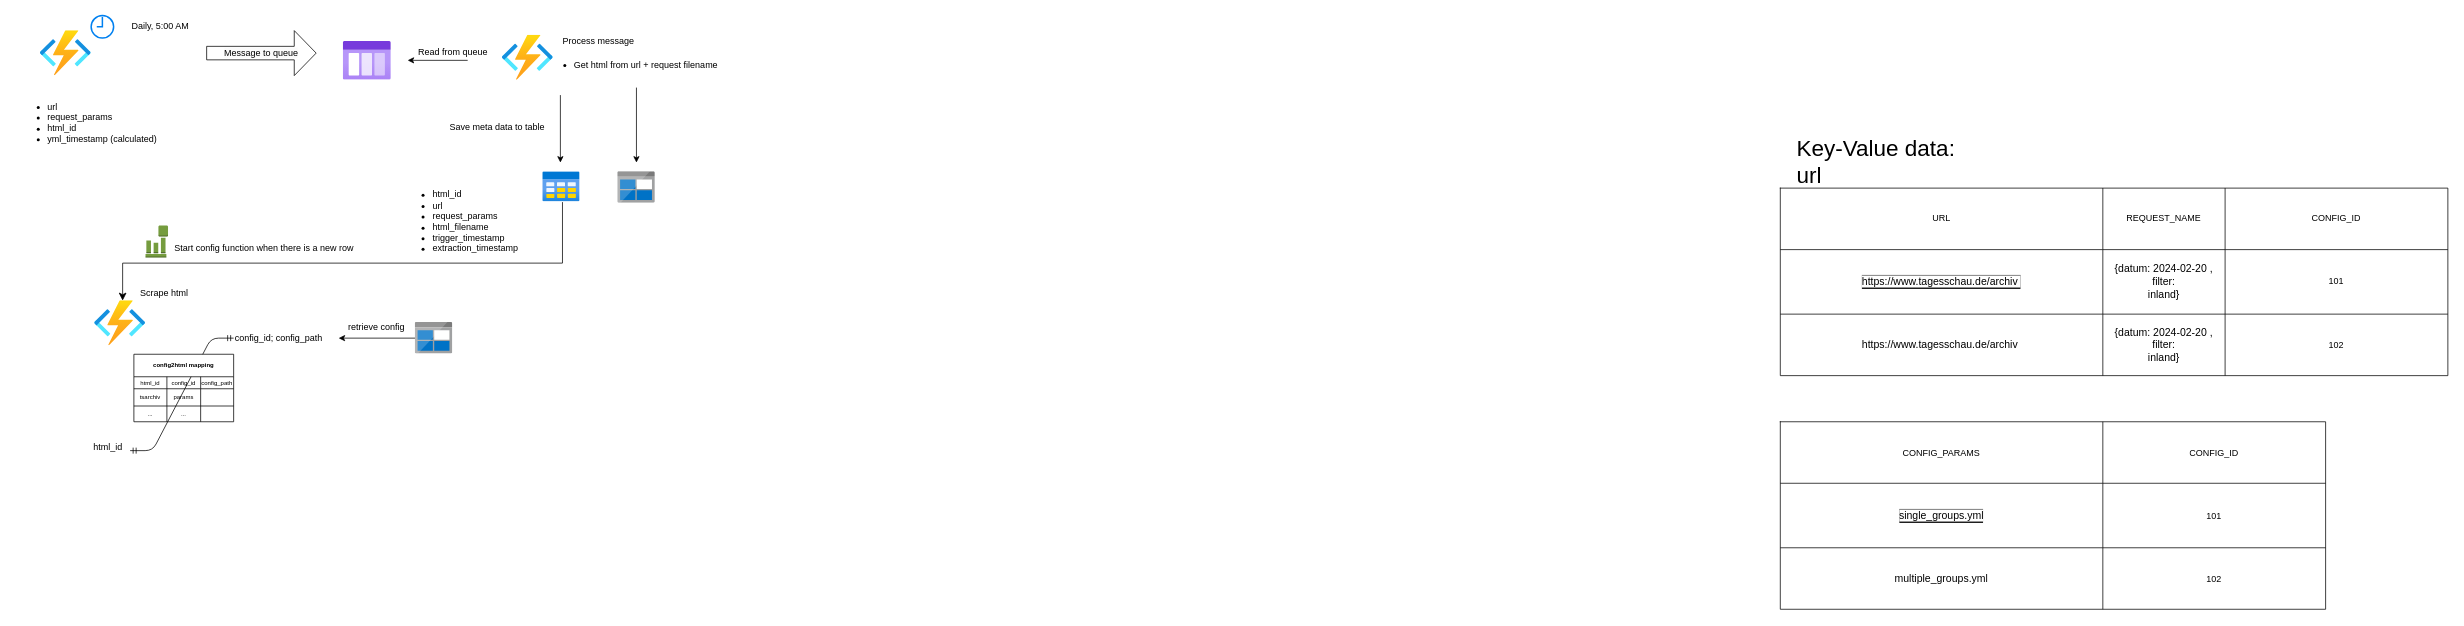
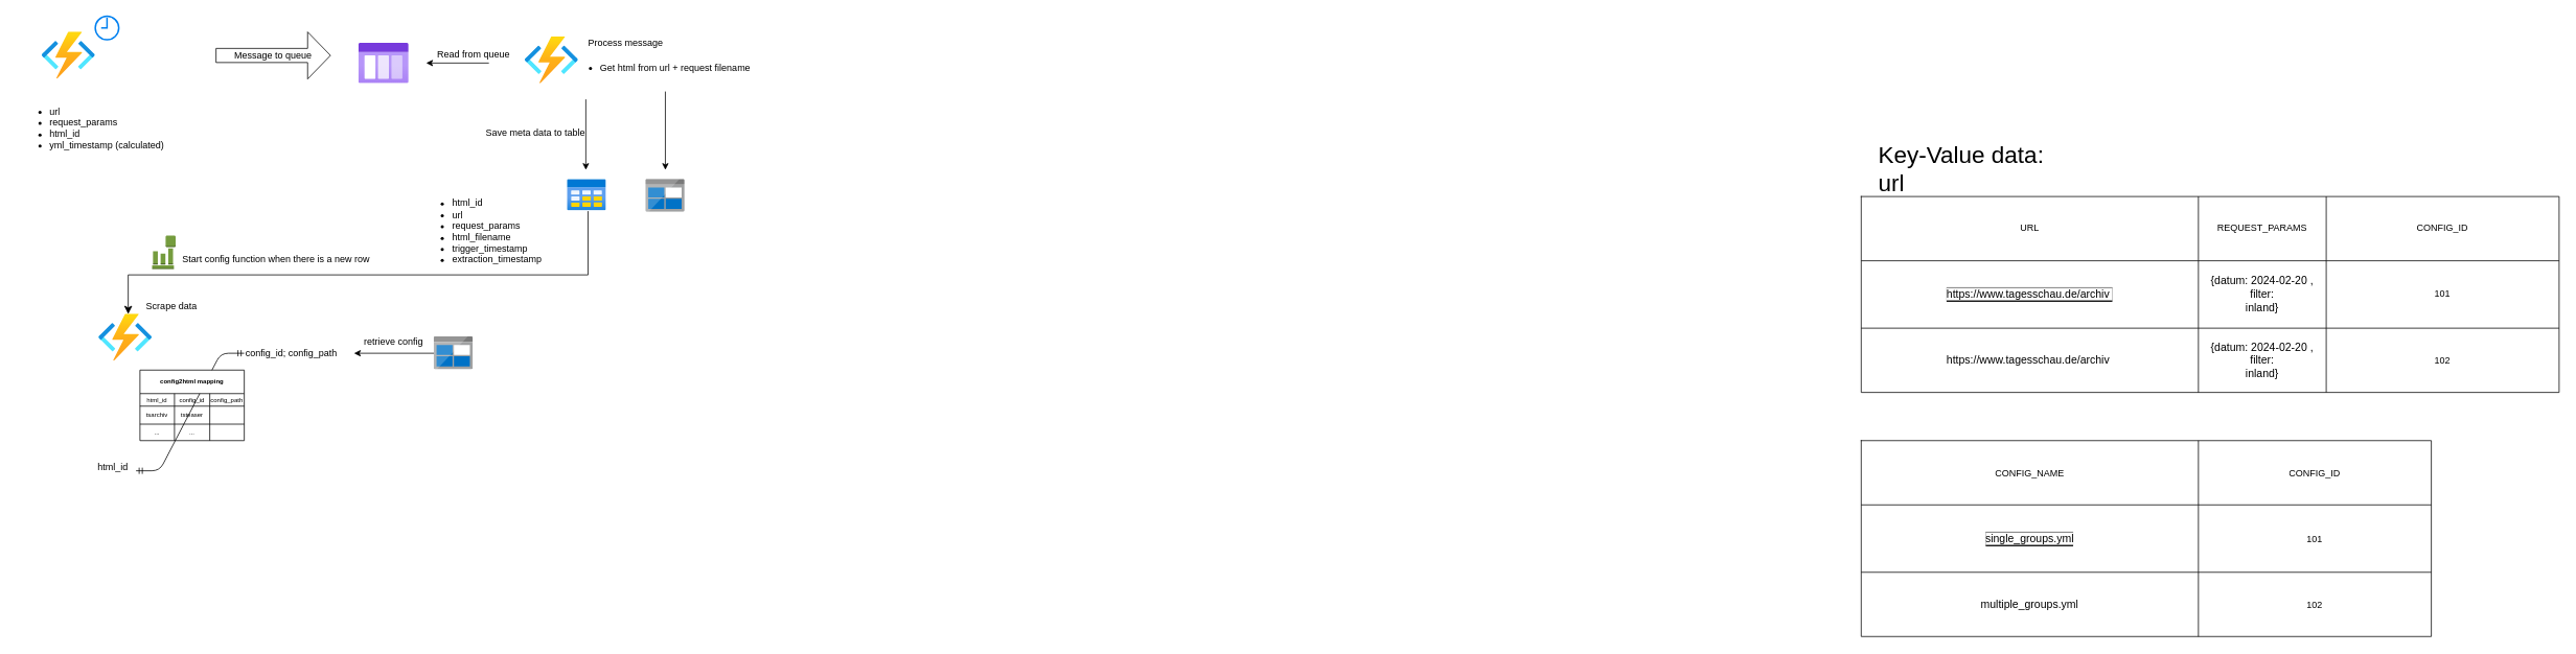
- <mxCell id="29" value="Daily, 5:00 AM" style="text;html=1;align=center;verticalAlign=middle;resizable=0;points=[];autosize=1;strokeColor=none;fillColor=none;fontSize=12;fontFamily=Helvetica;fontColor=default;" parent="1" vertex="1"><mxGeometry x="163" y="20" width="100" height="30" as="geometry" /></mxCell>
- <mxCell id="42" value="Save meta data to table" style="text;html=1;align=center;verticalAlign=middle;resizable=0;points=[];autosize=1;strokeColor=none;fillColor=none;" vertex="1" parent="1"><mxGeometry x="587" y="154" width="150" height="30" as="geometry" /></mxCell>
+ <mxCell id="42" value="Save meta data to table" style="text;html=1;align=center;verticalAlign=middle;resizable=0;points=[];autosize=1;strokeColor=none;fillColor=none;" vertex="1" parent="1"><mxGeometry x="607" y="154" width="150" height="30" as="geometry" /></mxCell>
- <mxCell id="7" value="REQUEST_NAME" style="shape=partialRectangle;html=1;whiteSpace=wrap;connectable=0;fillColor=none;top=0;left=0;bottom=0;right=0;overflow=hidden;" parent="5" vertex="1"><mxGeometry x="430" width="163" height="82" as="geometry"><mxRectangle width="163" height="82" as="alternateBounds" /></mxGeometry></mxCell>
+ <mxCell id="7" value="REQUEST_PARAMS" style="shape=partialRectangle;html=1;whiteSpace=wrap;connectable=0;fillColor=none;top=0;left=0;bottom=0;right=0;overflow=hidden;" parent="5" vertex="1"><mxGeometry x="430" width="163" height="82" as="geometry"><mxRectangle width="163" height="82" as="alternateBounds" /></mxGeometry></mxCell>
- <mxCell id="44" value="Scrape html" style="text;html=1;align=center;verticalAlign=middle;resizable=0;points=[];autosize=1;strokeColor=none;fillColor=none;" vertex="1" parent="1"><mxGeometry x="173" y="375" width="90" height="30" as="geometry" /></mxCell>
+ <mxCell id="44" value="Scrape data" style="text;html=1;align=center;verticalAlign=middle;resizable=0;points=[];autosize=1;strokeColor=none;fillColor=none;" vertex="1" parent="1"><mxGeometry x="173" y="375" width="90" height="30" as="geometry" /></mxCell>
- <mxCell id="61" value="params" style="shape=partialRectangle;html=1;whiteSpace=wrap;connectable=0;fillColor=none;top=0;left=0;bottom=0;right=0;overflow=hidden;fontSize=8;" vertex="1" parent="59"><mxGeometry x="44" width="45" height="23" as="geometry"><mxRectangle width="45" height="23" as="alternateBounds" /></mxGeometry></mxCell>
+ <mxCell id="61" value="tsteaser" style="shape=partialRectangle;html=1;whiteSpace=wrap;connectable=0;fillColor=none;top=0;left=0;bottom=0;right=0;overflow=hidden;fontSize=8;" vertex="1" parent="59"><mxGeometry x="44" width="45" height="23" as="geometry"><mxRectangle width="45" height="23" as="alternateBounds" /></mxGeometry></mxCell>
- <mxCell id="21" value="CONFIG_PARAMS" style="shape=partialRectangle;html=1;whiteSpace=wrap;connectable=0;fillColor=none;top=0;left=0;bottom=0;right=0;overflow=hidden;" parent="20" vertex="1"><mxGeometry width="430" height="82" as="geometry"><mxRectangle width="430" height="82" as="alternateBounds" /></mxGeometry></mxCell>
+ <mxCell id="21" value="CONFIG_NAME" style="shape=partialRectangle;html=1;whiteSpace=wrap;connectable=0;fillColor=none;top=0;left=0;bottom=0;right=0;overflow=hidden;" parent="20" vertex="1"><mxGeometry width="430" height="82" as="geometry"><mxRectangle width="430" height="82" as="alternateBounds" /></mxGeometry></mxCell>
